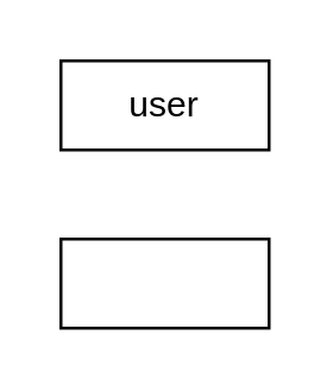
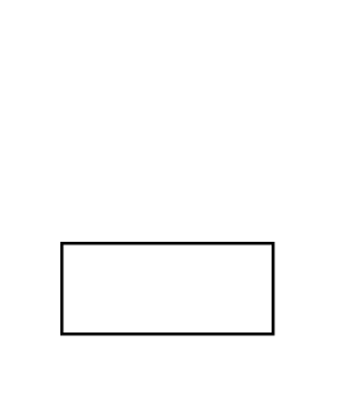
- <mxCell id="2" value="user" style="rounded=0;whiteSpace=wrap;html=1;" vertex="1" parent="1"><mxGeometry x="20" y="20" width="70" height="30" as="geometry" /></mxCell>
